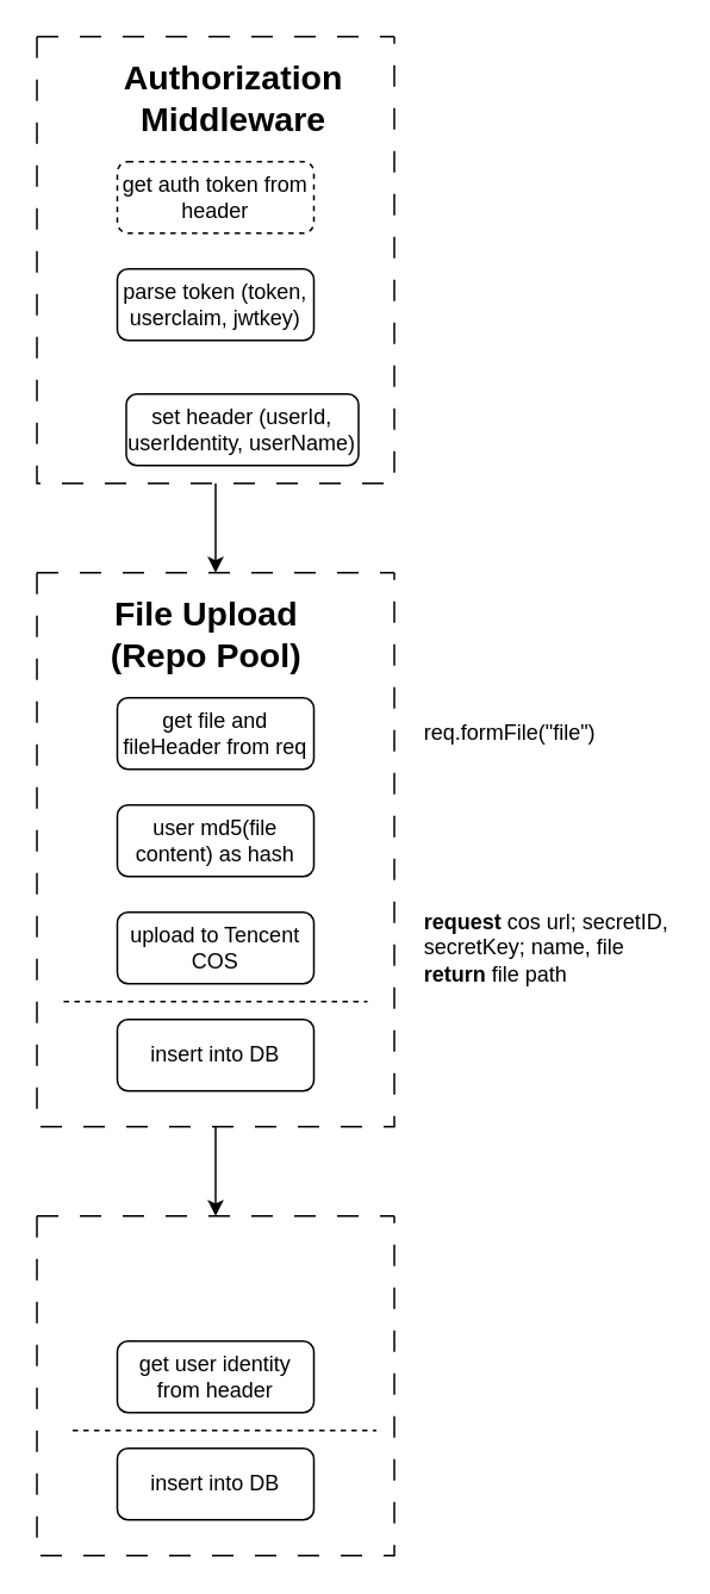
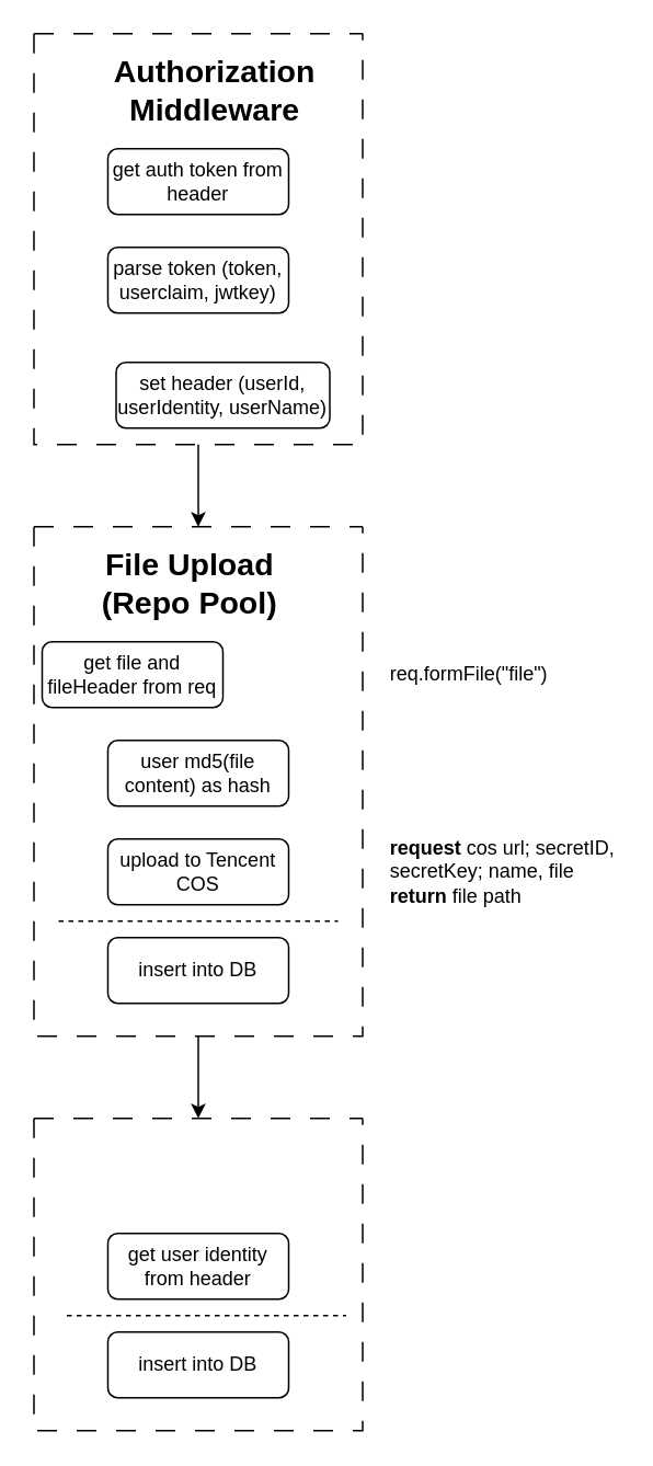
- <mxCell id="2" value="get auth token from header" style="rounded=1;whiteSpace=wrap;html=1;dashed=1;" vertex="1" parent="1"><mxGeometry x="65" y="90" width="110" height="40" as="geometry" /></mxCell>
+ <mxCell id="2" value="get auth token from header" style="rounded=1;whiteSpace=wrap;html=1;" vertex="1" parent="1"><mxGeometry x="65" y="90" width="110" height="40" as="geometry" /></mxCell>
- <mxCell id="8" value="get file and fileHeader from req" style="rounded=1;whiteSpace=wrap;html=1;" vertex="1" parent="1"><mxGeometry x="65" y="390" width="110" height="40" as="geometry" /></mxCell>
+ <mxCell id="8" value="get file and fileHeader from req" style="rounded=1;whiteSpace=wrap;html=1;" vertex="1" parent="1"><mxGeometry x="25" y="390" width="110" height="40" as="geometry" /></mxCell>
